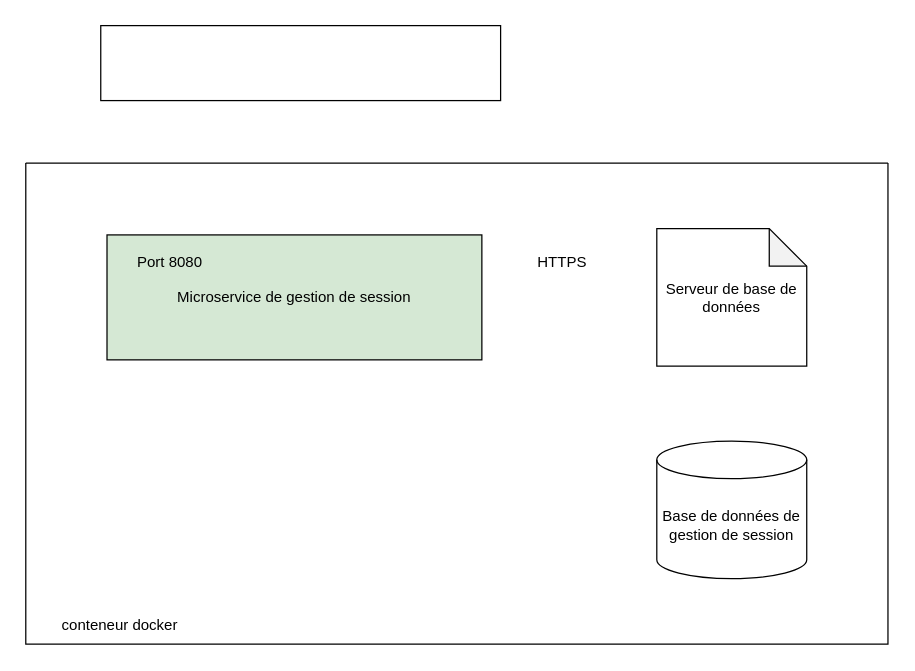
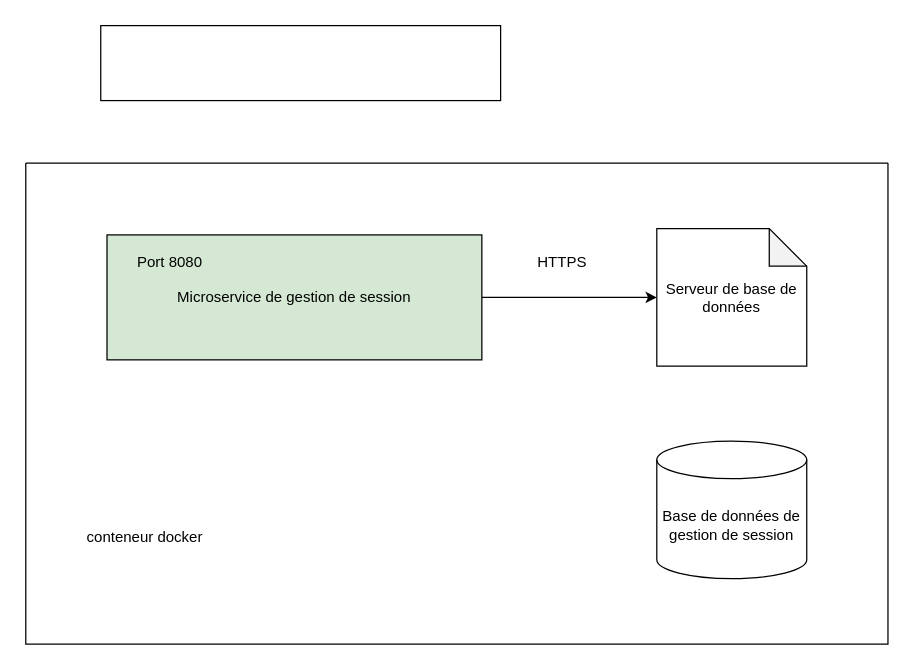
+ <mxCell id="7" value="" style="endArrow=classic;html=1;rounded=0;entryX=0;entryY=0.5;entryDx=0;entryDy=0;entryPerimeter=0;exitX=1;exitY=0.5;exitDx=0;exitDy=0;" edge="1" parent="2" source="6" target="5"><mxGeometry width="50" height="50" relative="1" as="geometry"><mxPoint x="335" y="212.5" as="sourcePoint" /><mxPoint x="385" y="162.5" as="targetPoint" /></mxGeometry></mxCell>
- <mxCell id="3" value="conteneur docker" style="text;html=1;align=center;verticalAlign=middle;resizable=0;points=[];autosize=1;strokeColor=none;fillColor=none;" vertex="1" parent="2"><mxGeometry x="20" y="360" width="110" height="20" as="geometry" /></mxCell>
+ <mxCell id="3" value="conteneur docker" style="text;html=1;align=center;verticalAlign=middle;resizable=0;points=[];autosize=1;strokeColor=none;fillColor=none;" vertex="1" parent="2"><mxGeometry x="40" y="290" width="110" height="20" as="geometry" /></mxCell>
